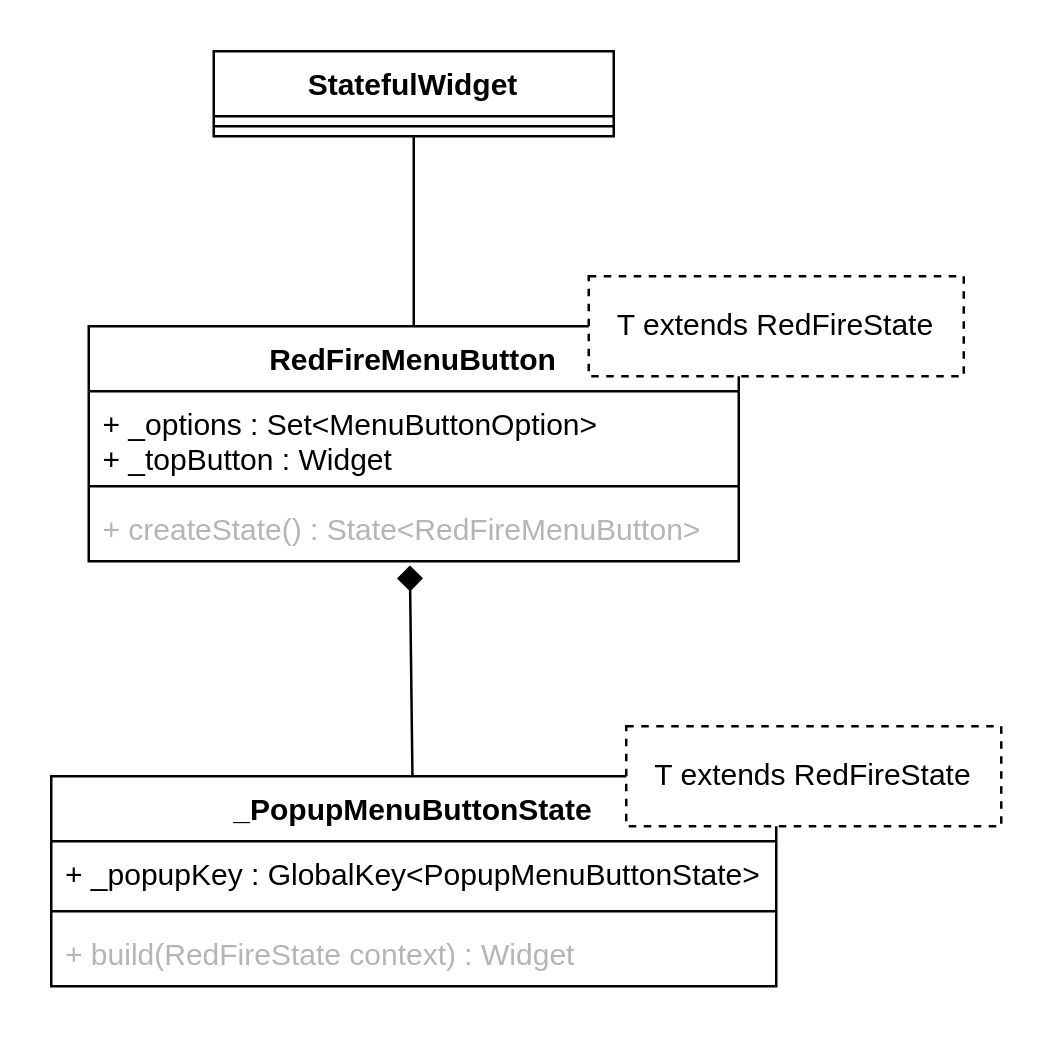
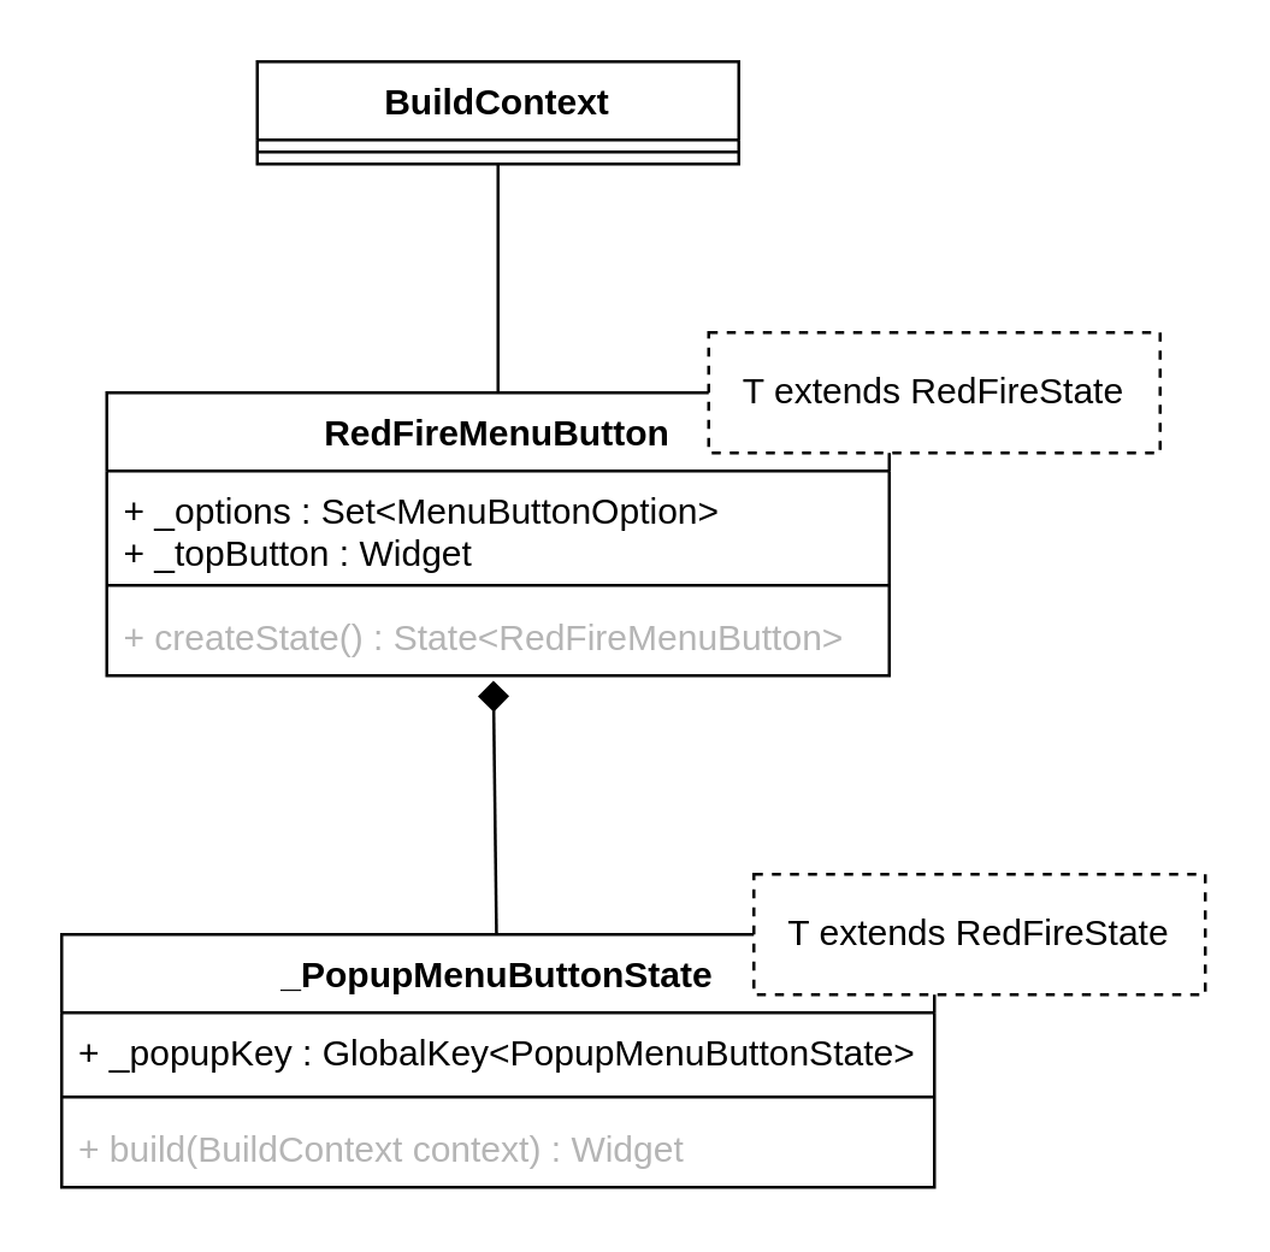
- <mxCell id="3" value="StatefulWidget" style="swimlane;fontStyle=1;align=center;verticalAlign=top;childLayout=stackLayout;horizontal=1;startSize=26;horizontalStack=0;resizeParent=1;resizeParentMax=0;resizeLast=0;collapsible=1;marginBottom=0;" vertex="1" parent="1"><mxGeometry x="85" y="20" width="160" height="34" as="geometry" /></mxCell>
+ <mxCell id="3" value="BuildContext" style="swimlane;fontStyle=1;align=center;verticalAlign=top;childLayout=stackLayout;horizontal=1;startSize=26;horizontalStack=0;resizeParent=1;resizeParentMax=0;resizeLast=0;collapsible=1;marginBottom=0;" vertex="1" parent="1"><mxGeometry x="85" y="20" width="160" height="34" as="geometry" /></mxCell>
- <mxCell id="16" value="+ build(RedFireState context) : Widget" style="text;strokeColor=none;fillColor=none;align=left;verticalAlign=top;spacingLeft=4;spacingRight=4;overflow=hidden;rotatable=0;points=[[0,0.5],[1,0.5]];portConstraint=eastwest;fontColor=#B5B5B5;" vertex="1" parent="13"><mxGeometry y="58" width="290" height="26" as="geometry" /></mxCell>
+ <mxCell id="16" value="+ build(BuildContext context) : Widget" style="text;strokeColor=none;fillColor=none;align=left;verticalAlign=top;spacingLeft=4;spacingRight=4;overflow=hidden;rotatable=0;points=[[0,0.5],[1,0.5]];portConstraint=eastwest;fontColor=#B5B5B5;" vertex="1" parent="13"><mxGeometry y="58" width="290" height="26" as="geometry" /></mxCell>
